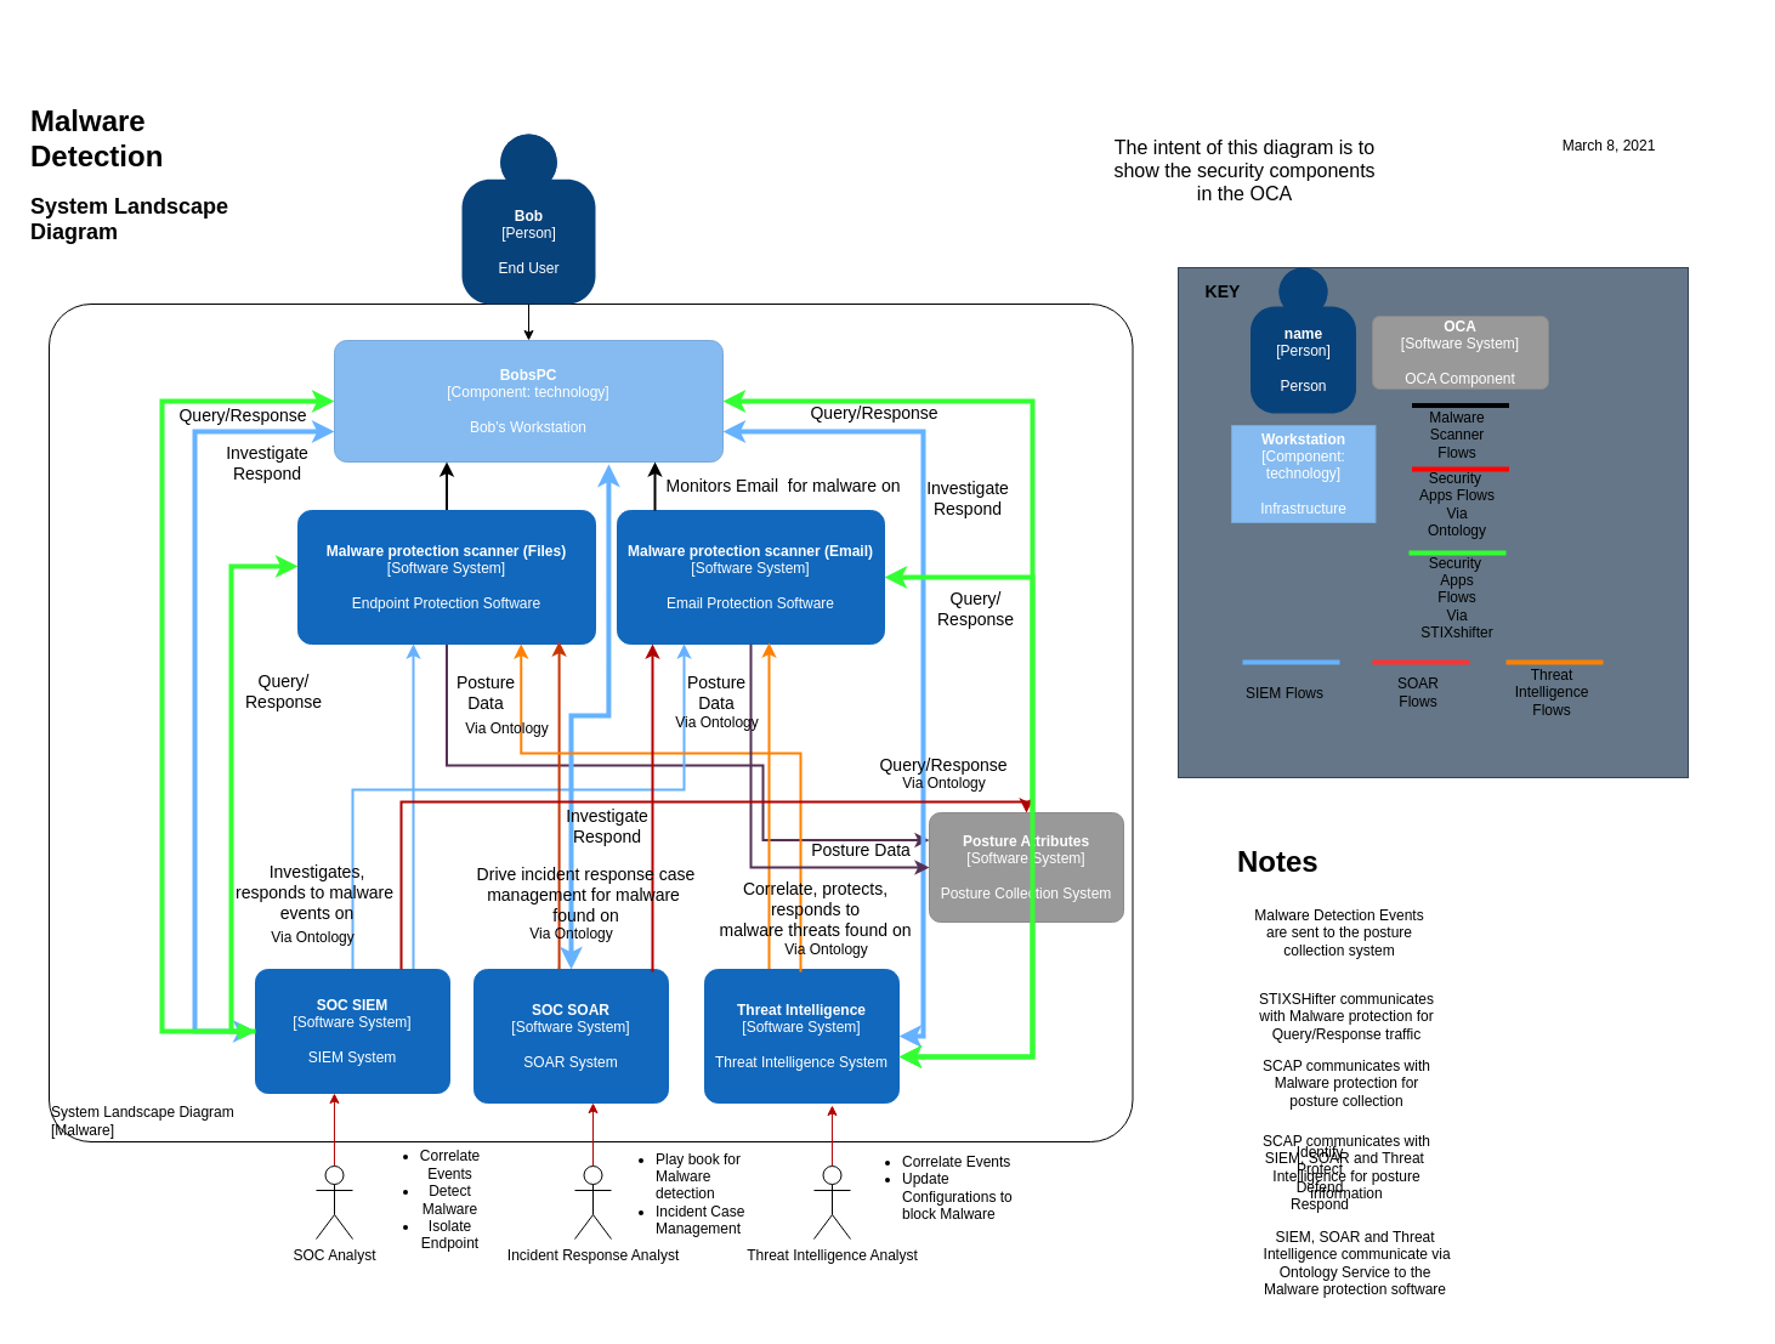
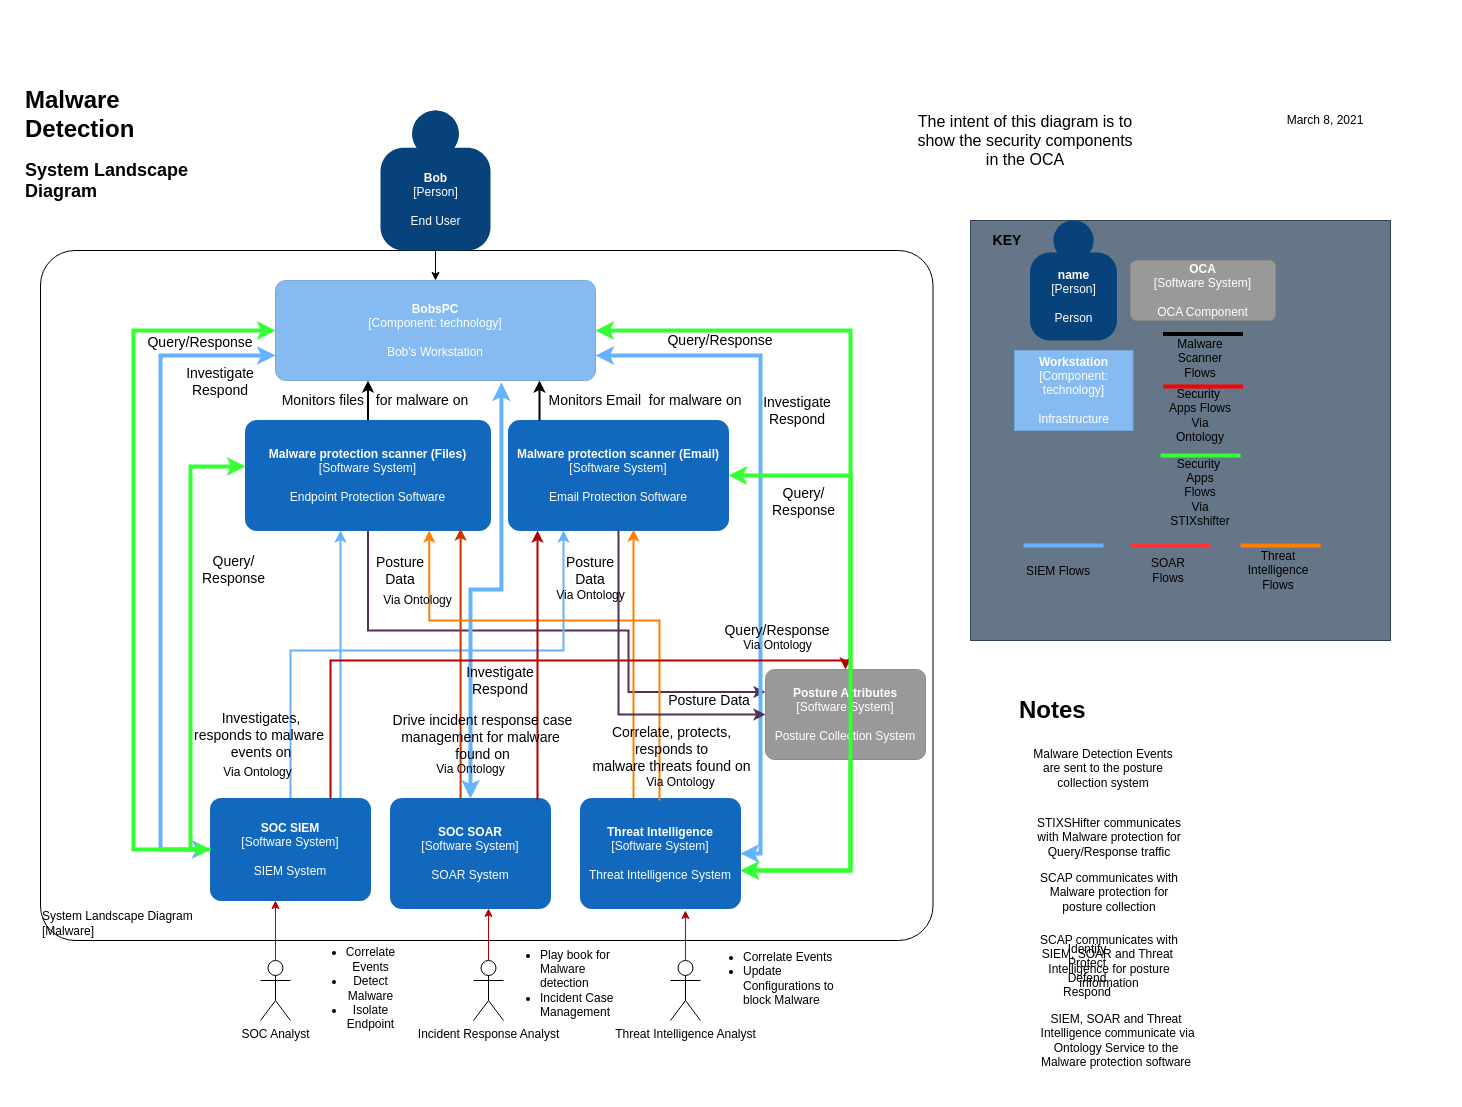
+ <mxCell id="38" value="Monitors&amp;nbsp;files &amp;nbsp; for malware&amp;nbsp;on" style="text;html=1;strokeColor=none;fillColor=none;align=center;verticalAlign=middle;whiteSpace=wrap;rounded=0;fontSize=14;" parent="1" vertex="1"><mxGeometry x="270" y="390" width="210" height="20" as="geometry" /></mxCell>
